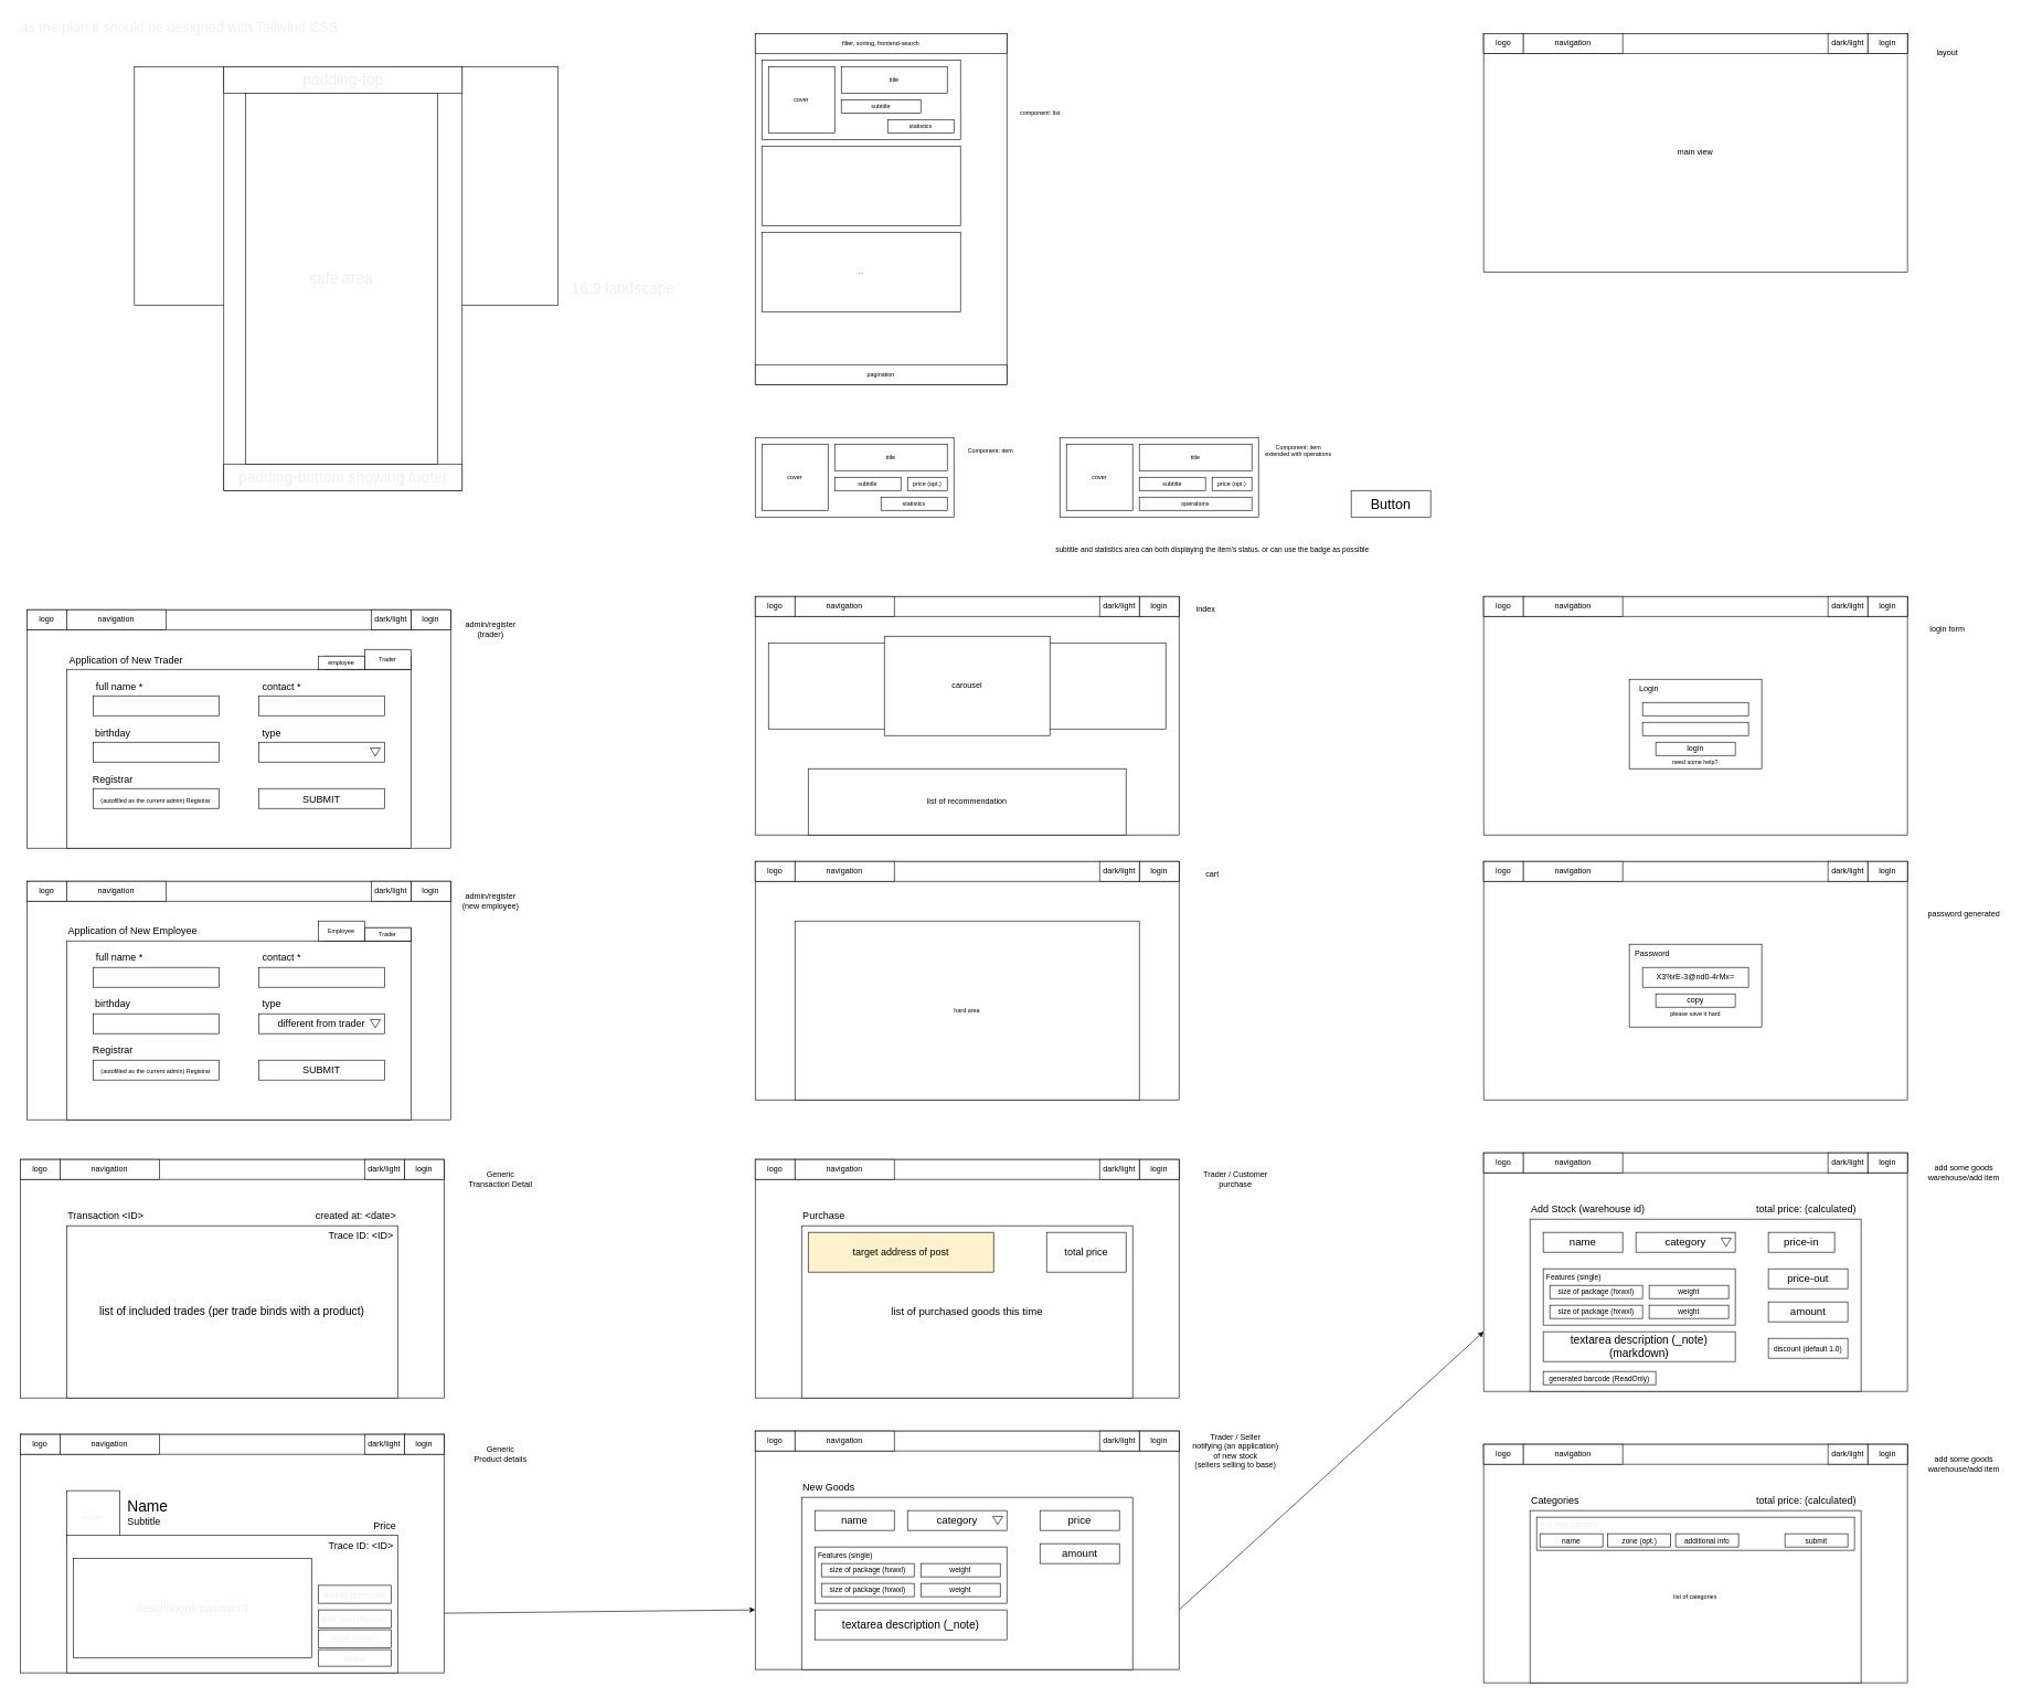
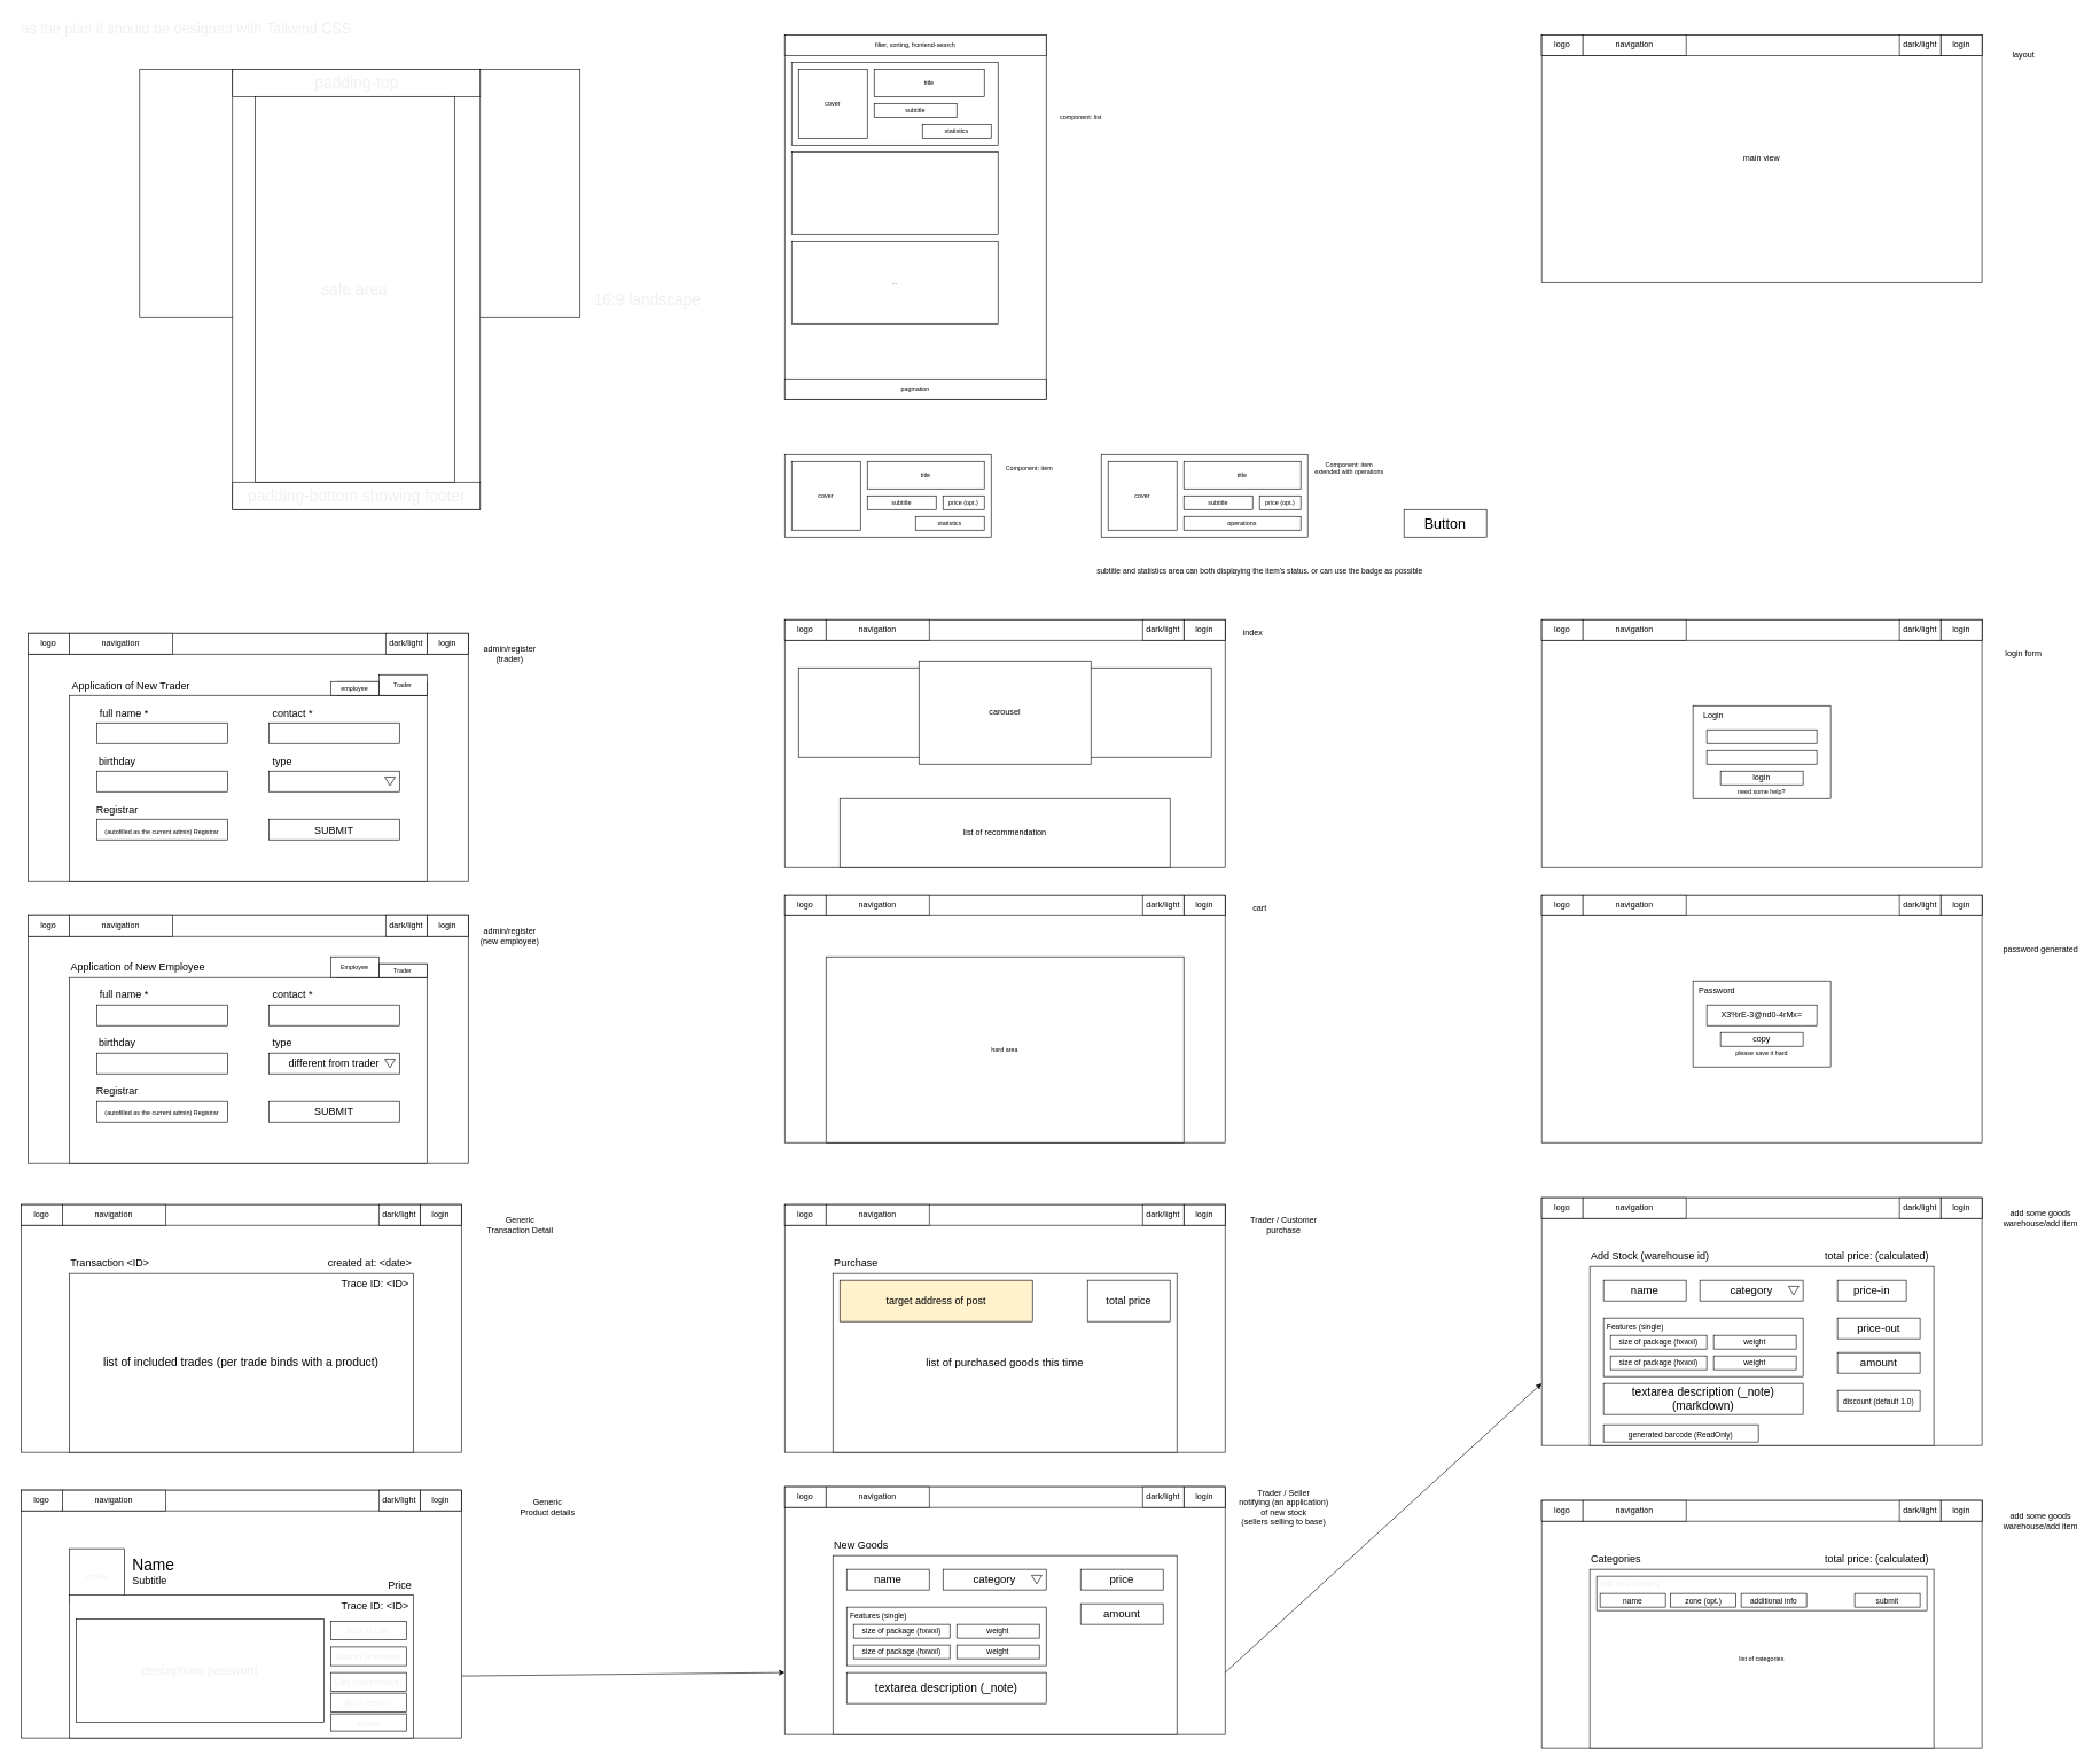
- <mxCell id="147" value="&lt;font style=&quot;font-size: 11px;&quot;&gt;generated barcode (ReadOnly)&lt;/font&gt;" style="rounded=0;whiteSpace=wrap;html=1;fontSize=16;" vertex="1" parent="1"><mxGeometry x="2330" y="2070" width="170" height="20" as="geometry" /></mxCell>
+ <mxCell id="147" value="&lt;font style=&quot;font-size: 11px;&quot;&gt;generated barcode (ReadOnly)&lt;/font&gt;" style="rounded=0;whiteSpace=wrap;html=1;fontSize=16;" vertex="1" parent="1"><mxGeometry x="2330" y="2070" width="225" height="25" as="geometry" /></mxCell>
- <mxCell id="206" value="Generic&lt;br&gt;Product details" style="text;html=1;align=center;verticalAlign=middle;resizable=0;points=[];autosize=1;strokeColor=none;fillColor=none;" vertex="1" parent="1"><mxGeometry x="705" y="2175" width="100" height="40" as="geometry" /></mxCell>
+ <mxCell id="206" value="Generic&lt;br&gt;Product details" style="text;html=1;align=center;verticalAlign=middle;resizable=0;points=[];autosize=1;strokeColor=none;fillColor=none;" vertex="1" parent="1"><mxGeometry x="745" y="2170" width="100" height="40" as="geometry" /></mxCell>
+ <mxCell id="214" value="Add to cart" style="rounded=0;whiteSpace=wrap;html=1;fontSize=13;fontColor=#f0f0f0;" vertex="1" parent="1"><mxGeometry x="480" y="2355.5" width="110" height="27" as="geometry" /></mxCell>
